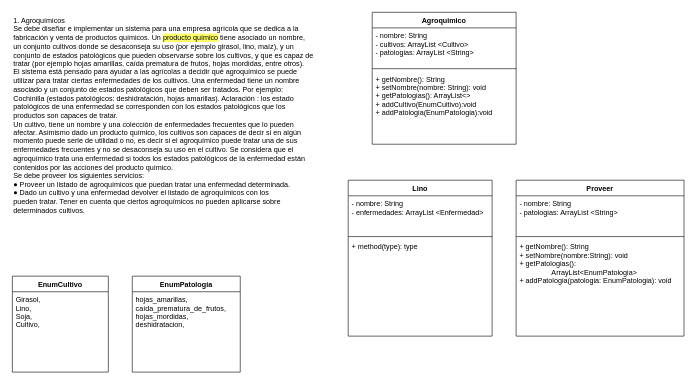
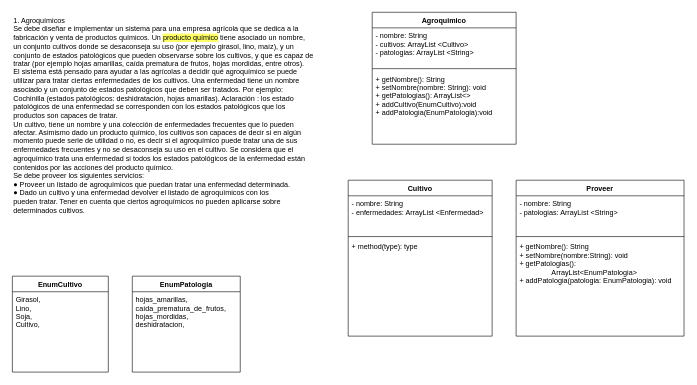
- <mxCell id="11" value="Lino" style="swimlane;fontStyle=1;align=center;verticalAlign=top;childLayout=stackLayout;horizontal=1;startSize=26;horizontalStack=0;resizeParent=1;resizeParentMax=0;resizeLast=0;collapsible=1;marginBottom=0;" vertex="1" parent="1"><mxGeometry x="580" y="300" width="240" height="260" as="geometry" /></mxCell>
+ <mxCell id="11" value="Cultivo" style="swimlane;fontStyle=1;align=center;verticalAlign=top;childLayout=stackLayout;horizontal=1;startSize=26;horizontalStack=0;resizeParent=1;resizeParentMax=0;resizeLast=0;collapsible=1;marginBottom=0;" vertex="1" parent="1"><mxGeometry x="580" y="300" width="240" height="260" as="geometry" /></mxCell>
